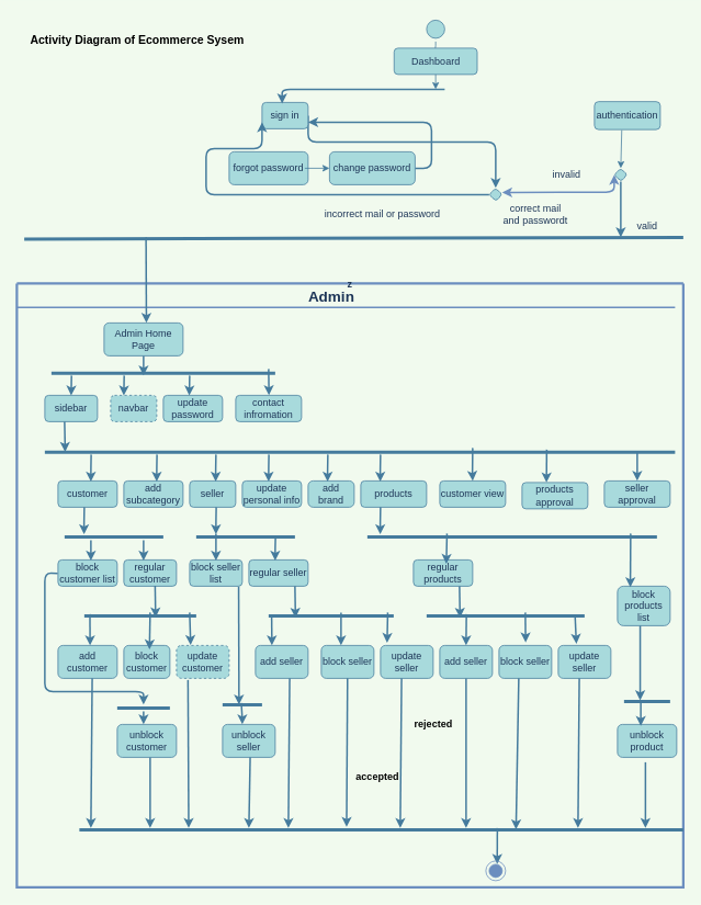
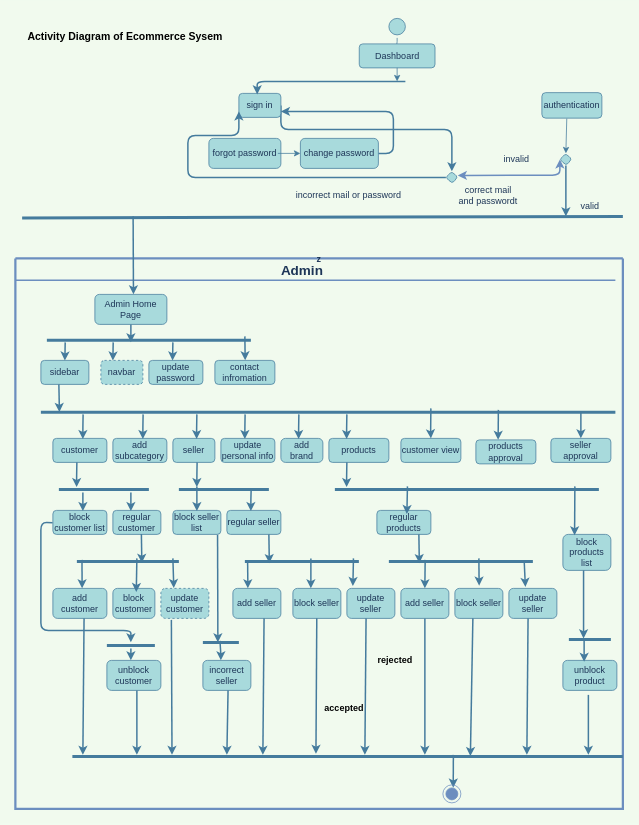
- <mxCell id="77" value="unblock seller" style="whiteSpace=wrap;html=1;fillColor=#A8DADC;strokeColor=#457B9D;fontColor=#1D3557;rounded=1;" vertex="1" parent="17"><mxGeometry x="250" y="536" width="64" height="40" as="geometry" /></mxCell>
+ <mxCell id="77" value="incorrect seller" style="whiteSpace=wrap;html=1;fillColor=#A8DADC;strokeColor=#457B9D;fontColor=#1D3557;rounded=1;" vertex="1" parent="17"><mxGeometry x="250" y="536" width="64" height="40" as="geometry" /></mxCell>
